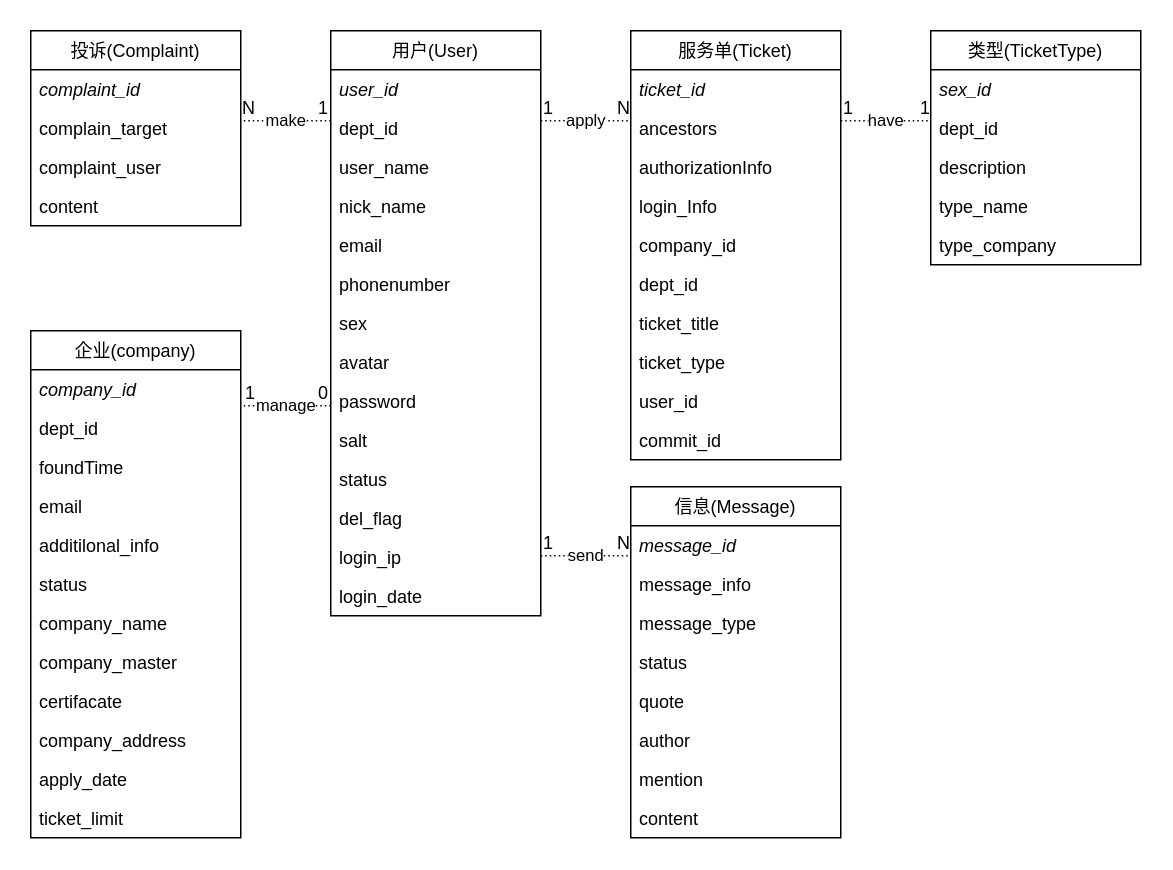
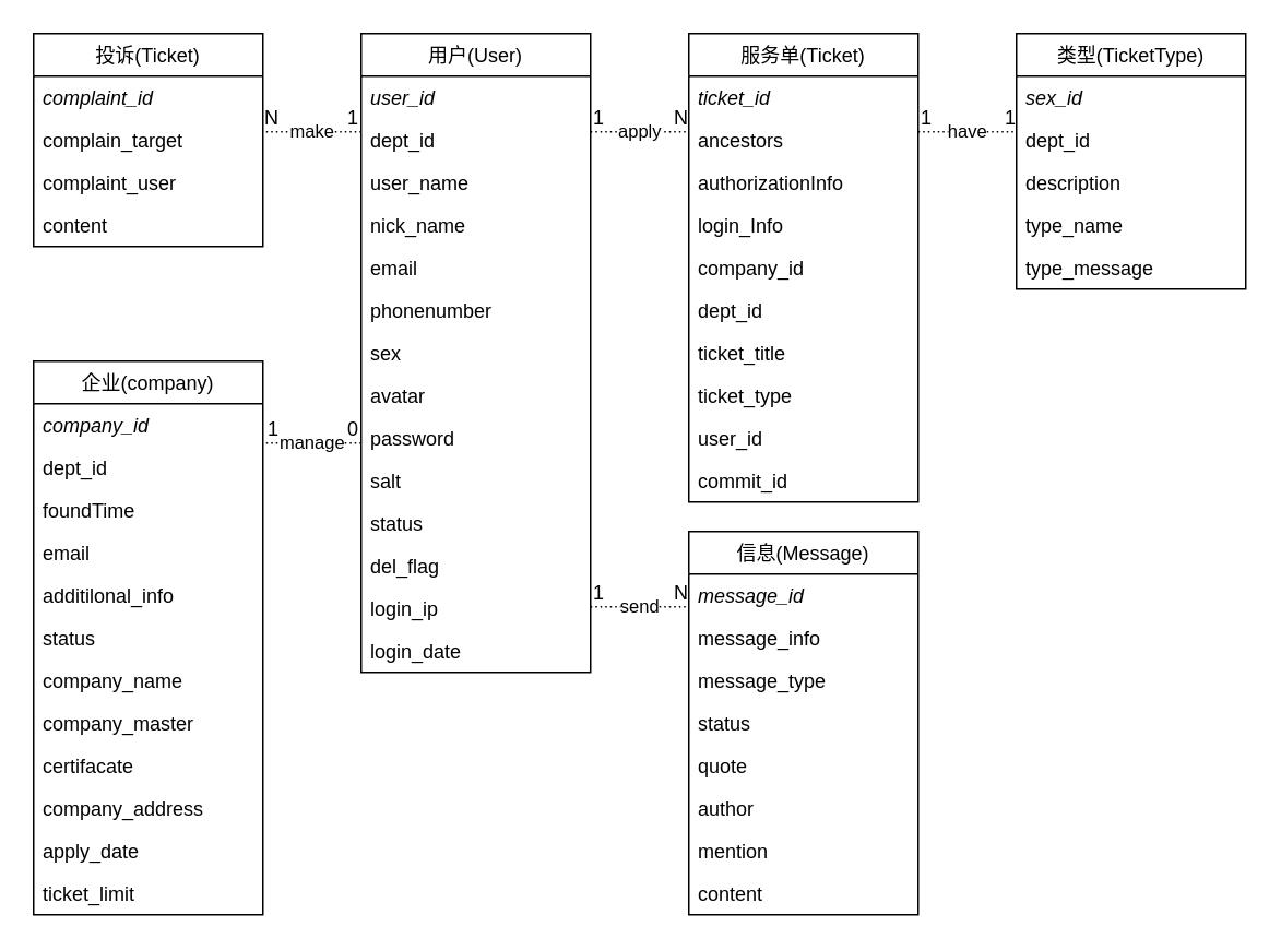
- <mxCell id="56" value="投诉(Complaint)" style="swimlane;fontStyle=0;childLayout=stackLayout;horizontal=1;startSize=26;fillColor=none;horizontalStack=0;resizeParent=1;resizeParentMax=0;resizeLast=0;collapsible=1;marginBottom=0;" vertex="1" parent="1"><mxGeometry width="140" height="130" as="geometry" x="20" y="20" /></mxCell>
+ <mxCell id="56" value="投诉(Ticket)" style="swimlane;fontStyle=0;childLayout=stackLayout;horizontal=1;startSize=26;fillColor=none;horizontalStack=0;resizeParent=1;resizeParentMax=0;resizeLast=0;collapsible=1;marginBottom=0;" vertex="1" parent="1"><mxGeometry width="140" height="130" as="geometry" x="20" y="20" /></mxCell>
- <mxCell id="55" value="type_company" style="text;strokeColor=none;fillColor=none;align=left;verticalAlign=top;spacingLeft=4;spacingRight=4;overflow=hidden;rotatable=0;points=[[0,0.5],[1,0.5]];portConstraint=eastwest;" vertex="1" parent="50"><mxGeometry y="130" width="140" height="26" as="geometry" /></mxCell>
+ <mxCell id="55" value="type_message" style="text;strokeColor=none;fillColor=none;align=left;verticalAlign=top;spacingLeft=4;spacingRight=4;overflow=hidden;rotatable=0;points=[[0,0.5],[1,0.5]];portConstraint=eastwest;" vertex="1" parent="50"><mxGeometry y="130" width="140" height="26" as="geometry" /></mxCell>
